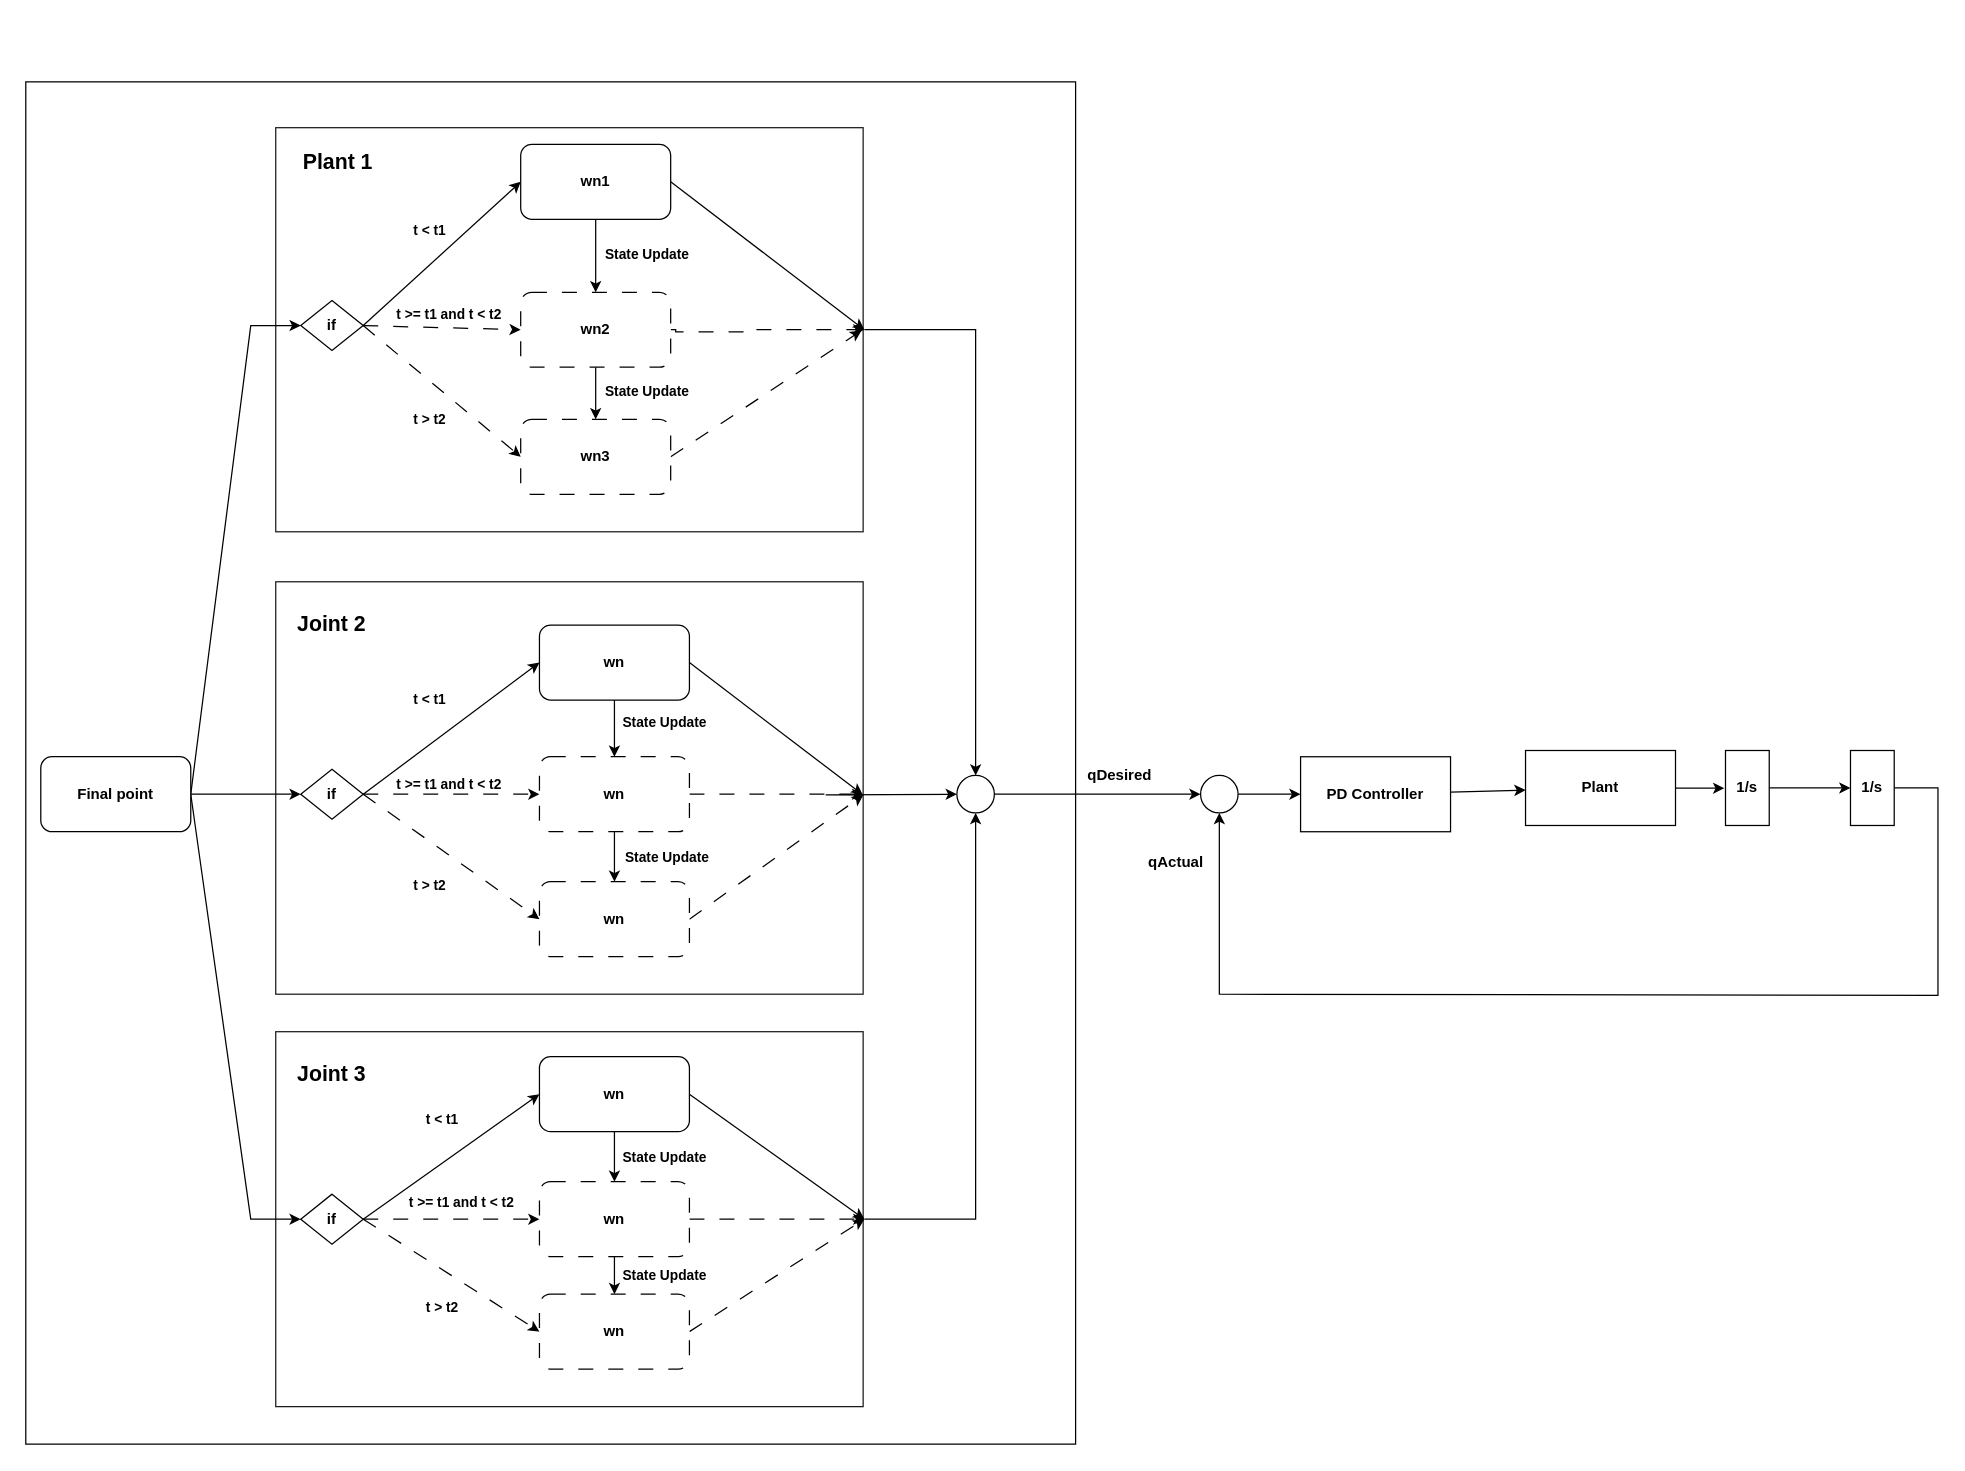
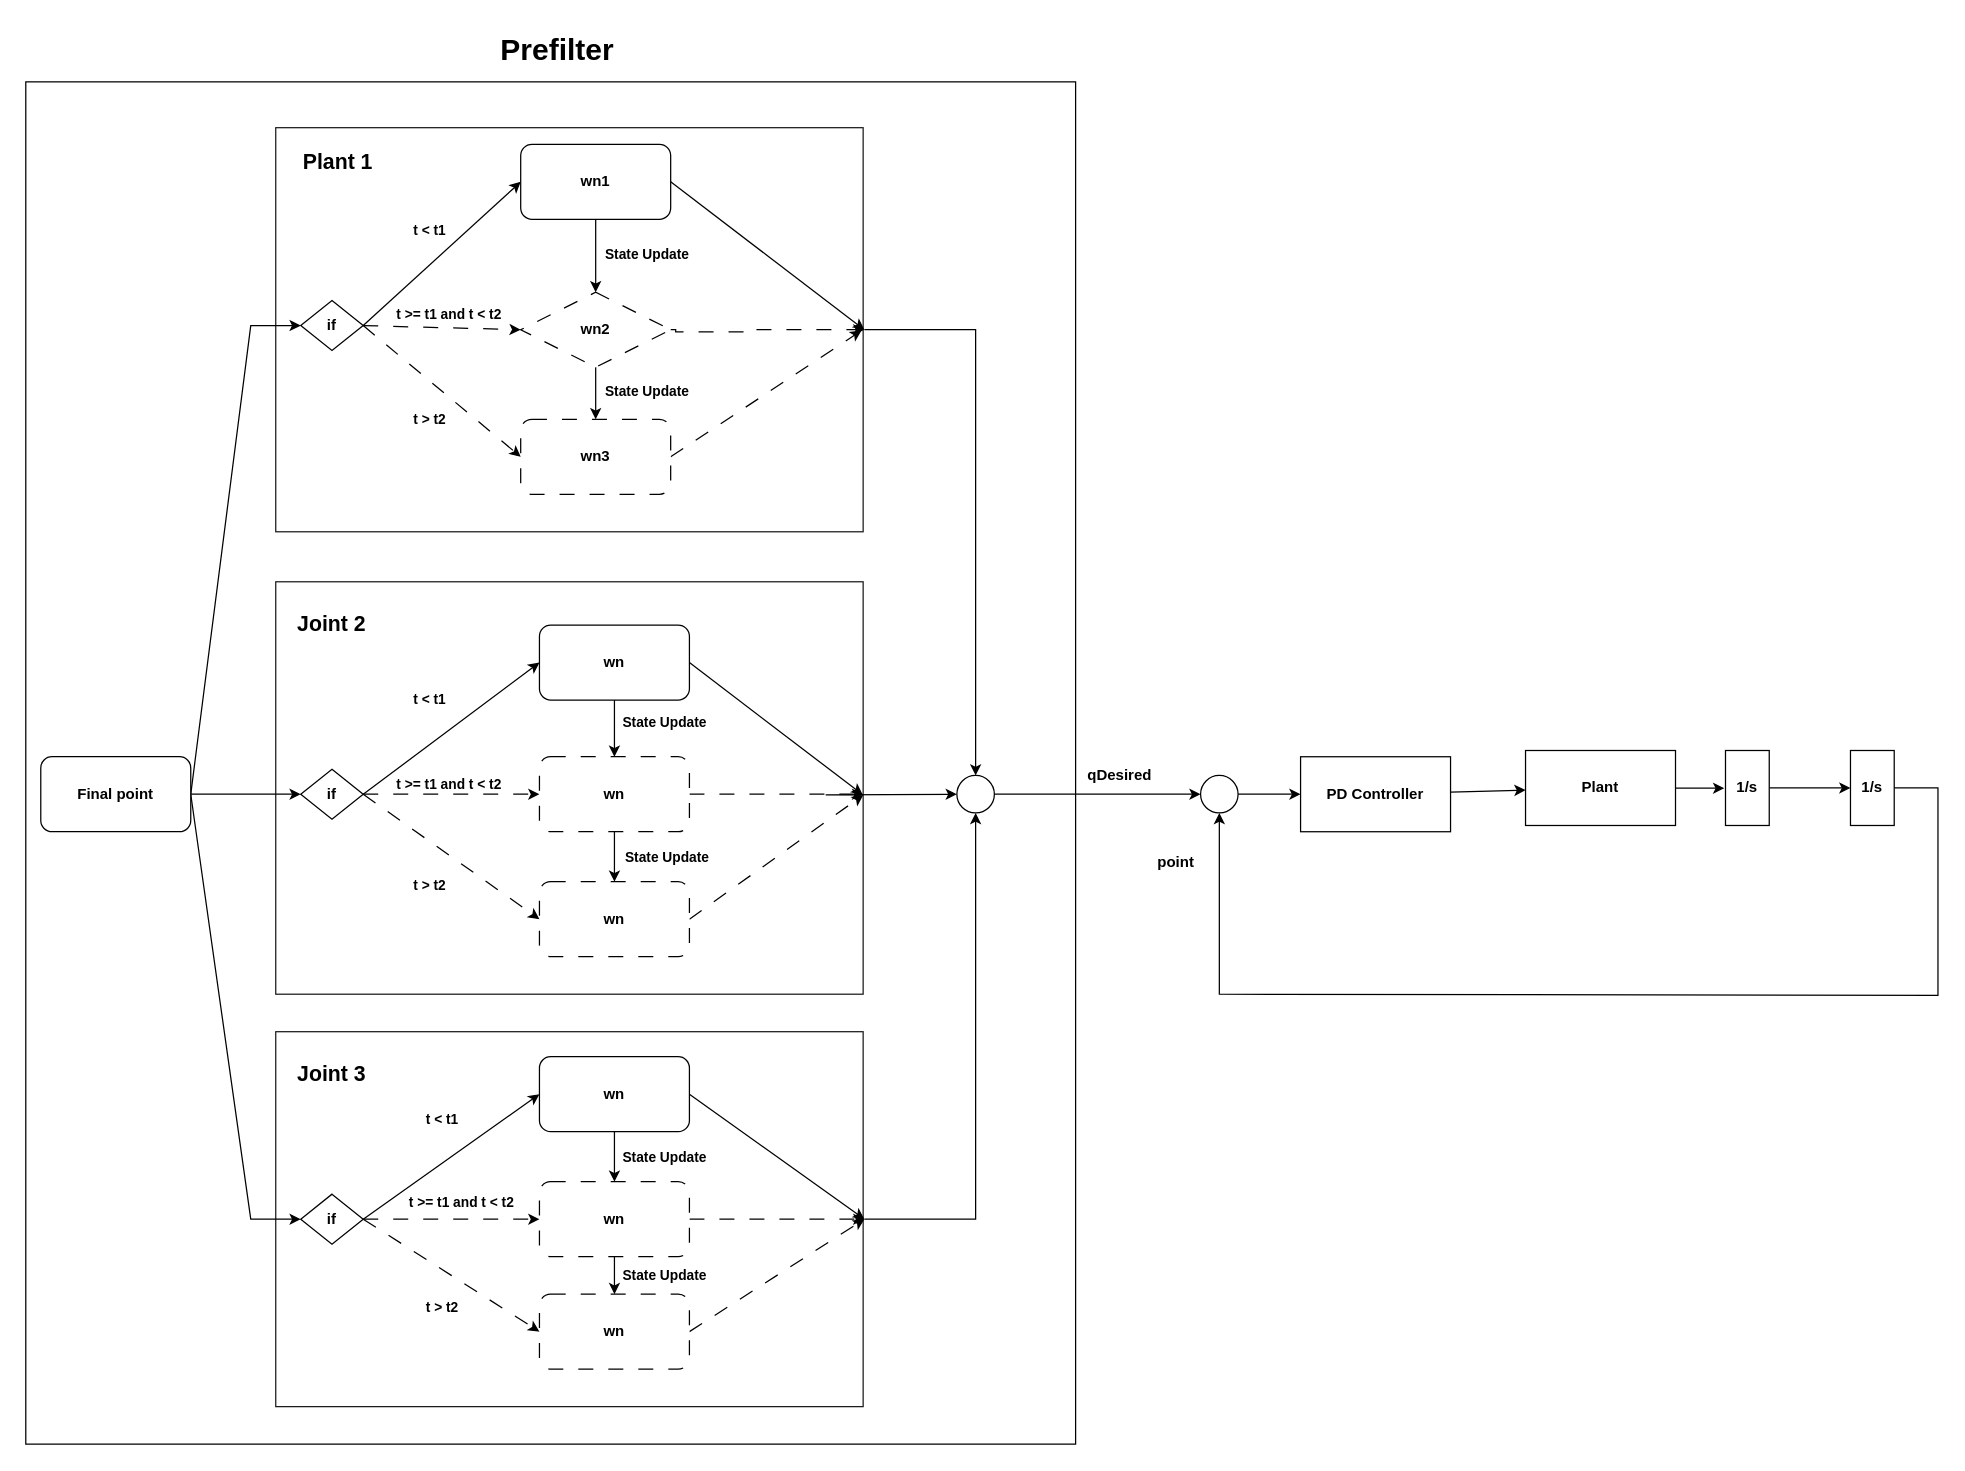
+ <mxCell id="81" value="&lt;font style=&quot;font-size: 24px;&quot;&gt;&lt;b&gt;Prefilter&lt;/b&gt;&lt;/font&gt;" style="text;html=1;align=center;verticalAlign=middle;resizable=0;points=[];autosize=1;strokeColor=none;fillColor=none;" vertex="1" parent="1"><mxGeometry x="390" y="20" width="110" height="40" as="geometry" /></mxCell>
- <mxCell id="32" value="wn2" style="rounded=1;whiteSpace=wrap;html=1;shadow=0;dashed=1;dashPattern=12 12;fontStyle=1" parent="1" vertex="1"><mxGeometry x="416" y="233.34" width="120" height="60" as="geometry" /></mxCell>
+ <mxCell id="32" value="wn2" style="rhombus;whiteSpace=wrap;html=1;shadow=0;dashed=1;dashPattern=12 12;fontStyle=1;" parent="1" vertex="1"><mxGeometry x="416" y="233.34" width="120" height="60" as="geometry" /></mxCell>
- <mxCell id="28" value="qActual" style="text;html=1;align=center;verticalAlign=middle;resizable=0;points=[];autosize=1;strokeColor=none;fillColor=none;fontStyle=1" parent="1" vertex="1"><mxGeometry x="910" y="675" width="60" height="30" as="geometry" /></mxCell>
+ <mxCell id="28" value="point" style="text;html=1;align=center;verticalAlign=middle;resizable=0;points=[];autosize=1;strokeColor=none;fillColor=none;fontStyle=1" parent="1" vertex="1"><mxGeometry x="910" y="675" width="60" height="30" as="geometry" /></mxCell>
